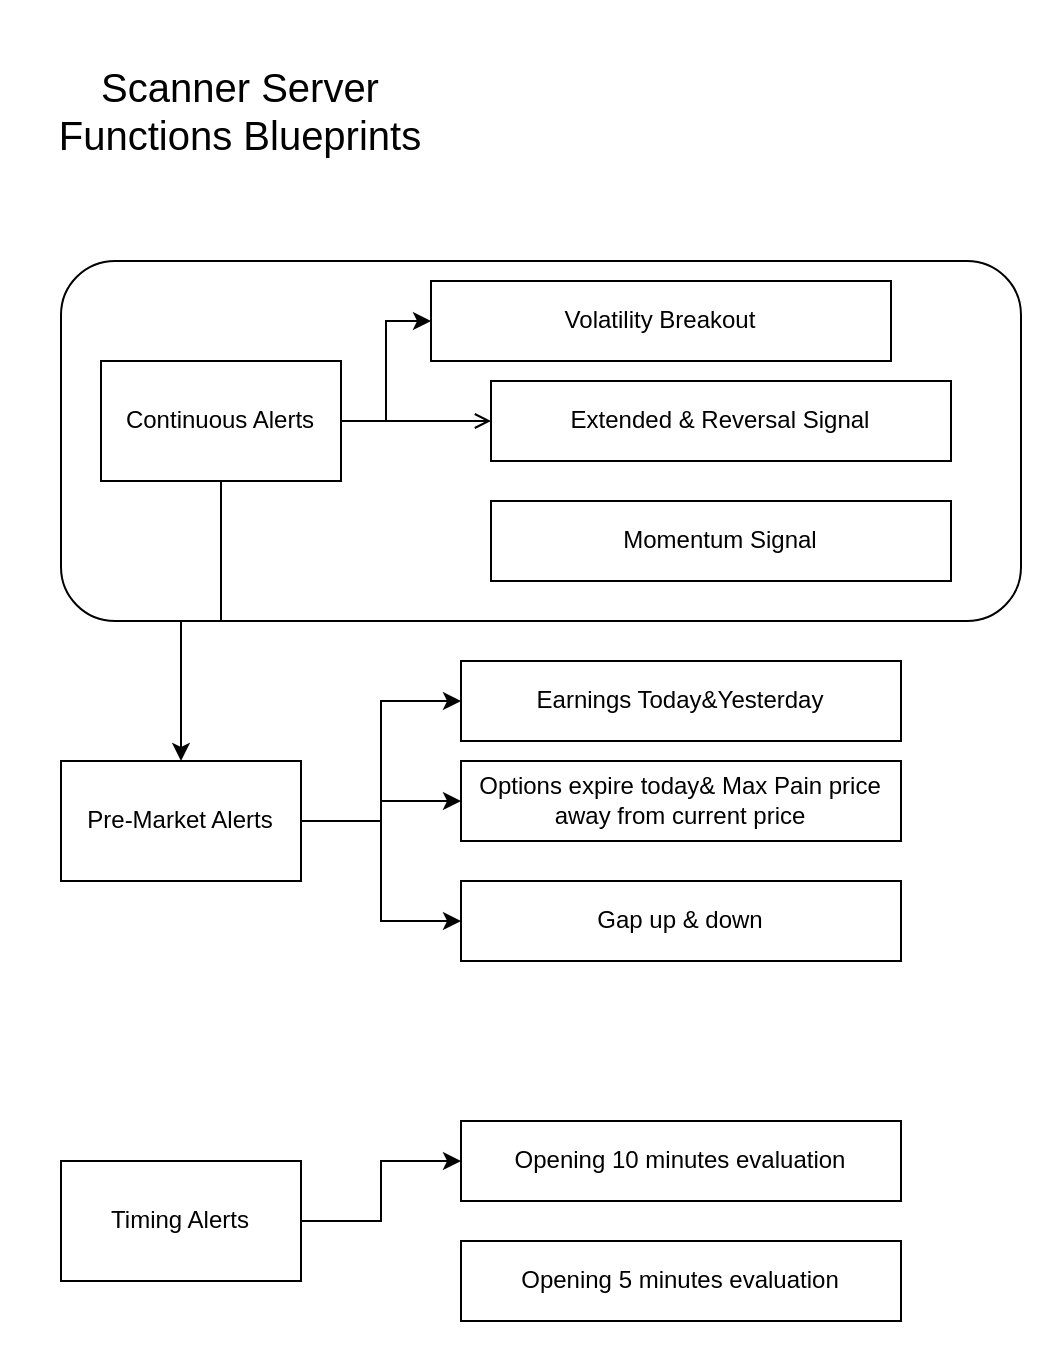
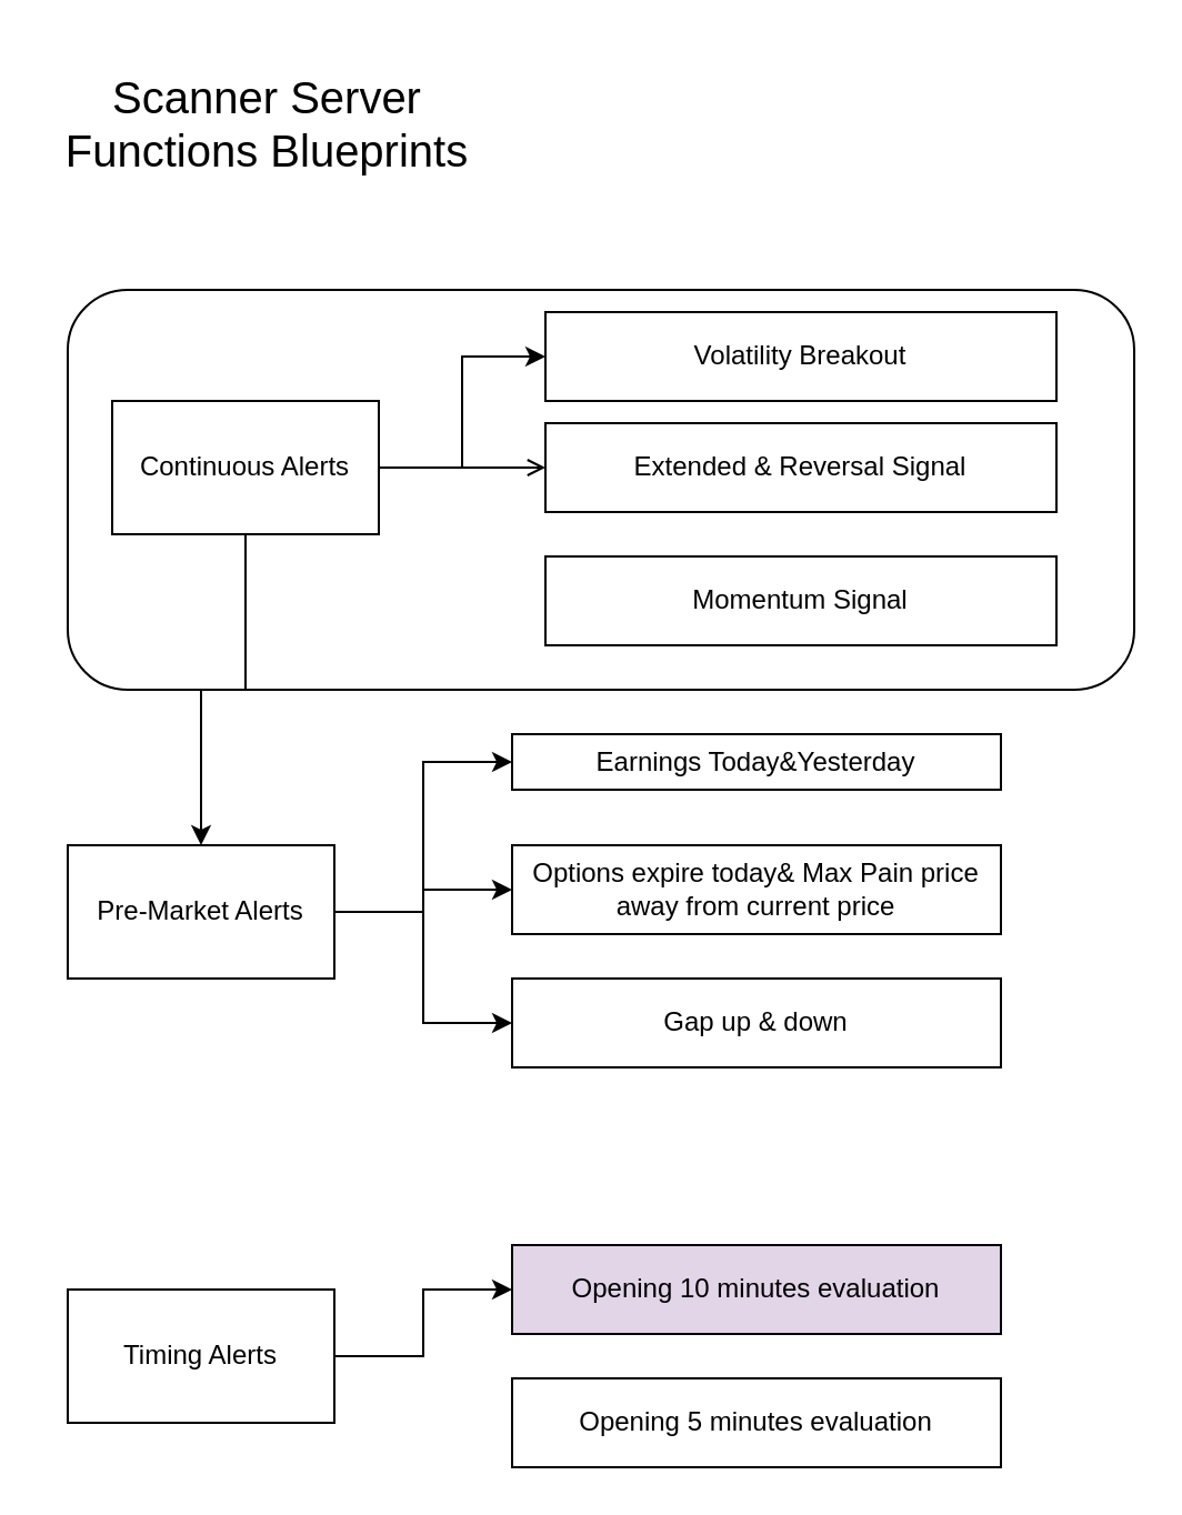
- <mxCell id="19" value="Volatility Breakout" style="rounded=0;whiteSpace=wrap;html=1;" vertex="1" parent="1"><mxGeometry x="215" y="140" width="230" height="40" as="geometry" /></mxCell>
+ <mxCell id="19" value="Volatility Breakout" style="rounded=0;whiteSpace=wrap;html=1;" vertex="1" parent="1"><mxGeometry x="245" y="140" width="230" height="40" as="geometry" /></mxCell>
- <mxCell id="13" value="Earnings Today&amp;amp;Yesterday" style="rounded=0;whiteSpace=wrap;html=1;" vertex="1" parent="1"><mxGeometry x="230" y="330" width="220" height="40" as="geometry" /></mxCell>
+ <mxCell id="13" value="Earnings Today&amp;amp;Yesterday" style="rounded=0;whiteSpace=wrap;html=1;" vertex="1" parent="1"><mxGeometry x="230" y="330" width="220" height="25" as="geometry" /></mxCell>
- <mxCell id="18" value="Opening 10 minutes evaluation" style="rounded=0;whiteSpace=wrap;html=1;" vertex="1" parent="1"><mxGeometry x="230" y="560" width="220" height="40" as="geometry" /></mxCell>
+ <mxCell id="18" value="Opening 10 minutes evaluation" style="rounded=0;whiteSpace=wrap;html=1;fillColor=#e1d5e7;" vertex="1" parent="1"><mxGeometry x="230" y="560" width="220" height="40" as="geometry" /></mxCell>
